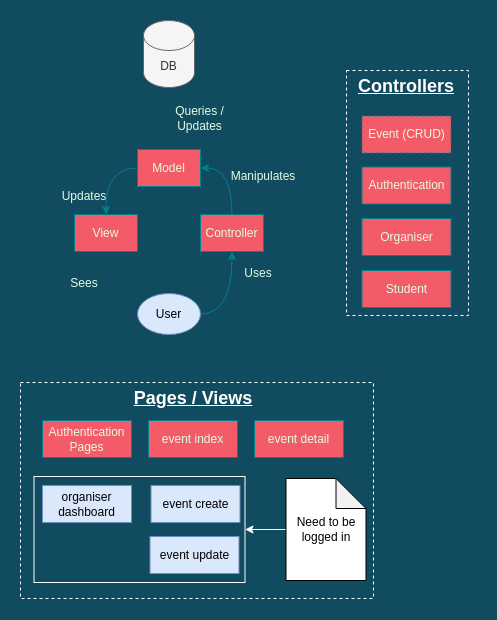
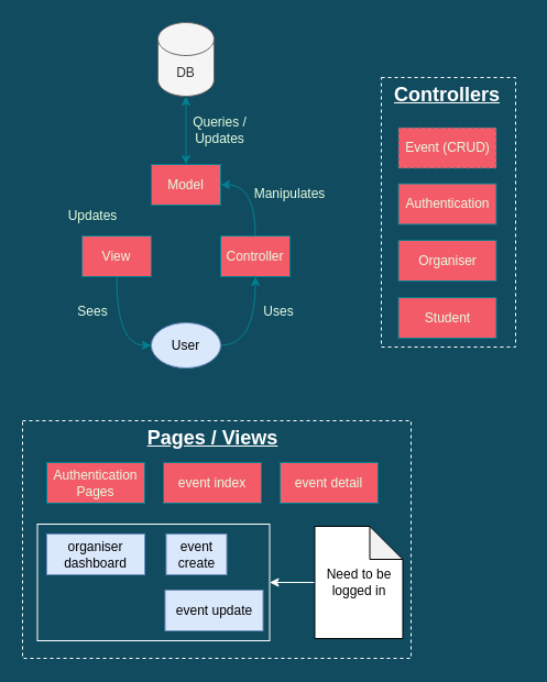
+ <mxCell id="4" style="edgeStyle=orthogonalEdgeStyle;curved=1;rounded=0;orthogonalLoop=1;jettySize=auto;html=1;entryX=0.5;entryY=1;entryDx=0;entryDy=0;entryPerimeter=0;startArrow=classic;startFill=1;strokeColor=#028090;fontColor=#E4FDE1;labelBackgroundColor=#114B5F;" parent="1" source="5" target="12" edge="1"><mxGeometry relative="1" as="geometry" /></mxCell>
- <mxCell id="3" style="edgeStyle=orthogonalEdgeStyle;curved=1;rounded=0;orthogonalLoop=1;jettySize=auto;html=1;entryX=0.5;entryY=0;entryDx=0;entryDy=0;exitX=0;exitY=0.5;exitDx=0;exitDy=0;strokeColor=#028090;fontColor=#E4FDE1;labelBackgroundColor=#114B5F;" parent="1" source="5" target="7" edge="1"><mxGeometry relative="1" as="geometry" /></mxCell>
- <mxCell id="16" value="Uses" style="text;html=1;strokeColor=none;fillColor=none;align=center;verticalAlign=middle;whiteSpace=wrap;rounded=0;sketch=0;fontColor=#E4FDE1;" parent="1" vertex="1"><mxGeometry x="238" y="263" width="40" height="20" as="geometry" /></mxCell>
+ <mxCell id="16" value="Uses" style="text;html=1;strokeColor=none;fillColor=none;align=center;verticalAlign=middle;whiteSpace=wrap;rounded=0;sketch=0;fontColor=#E4FDE1;" parent="1" vertex="1"><mxGeometry x="233" y="273" width="40" height="20" as="geometry" /></mxCell>
+ <mxCell id="6" style="edgeStyle=orthogonalEdgeStyle;curved=1;rounded=0;orthogonalLoop=1;jettySize=auto;html=1;entryX=0;entryY=0.5;entryDx=0;entryDy=0;strokeColor=#028090;fontColor=#E4FDE1;labelBackgroundColor=#114B5F;" parent="1" source="7" target="11" edge="1"><mxGeometry relative="1" as="geometry" /></mxCell>
- <mxCell id="22" value="event create" style="rounded=0;whiteSpace=wrap;html=1;fillColor=#dae8fc;strokeColor=#6c8ebf;" vertex="1" parent="1"><mxGeometry x="150.5" y="485" width="89" height="37" as="geometry" /></mxCell>
+ <mxCell id="22" value="event create" style="rounded=0;whiteSpace=wrap;html=1;fillColor=#dae8fc;strokeColor=#6c8ebf;" vertex="1" parent="1"><mxGeometry x="150.5" y="485" width="55" height="37" as="geometry" /></mxCell>
